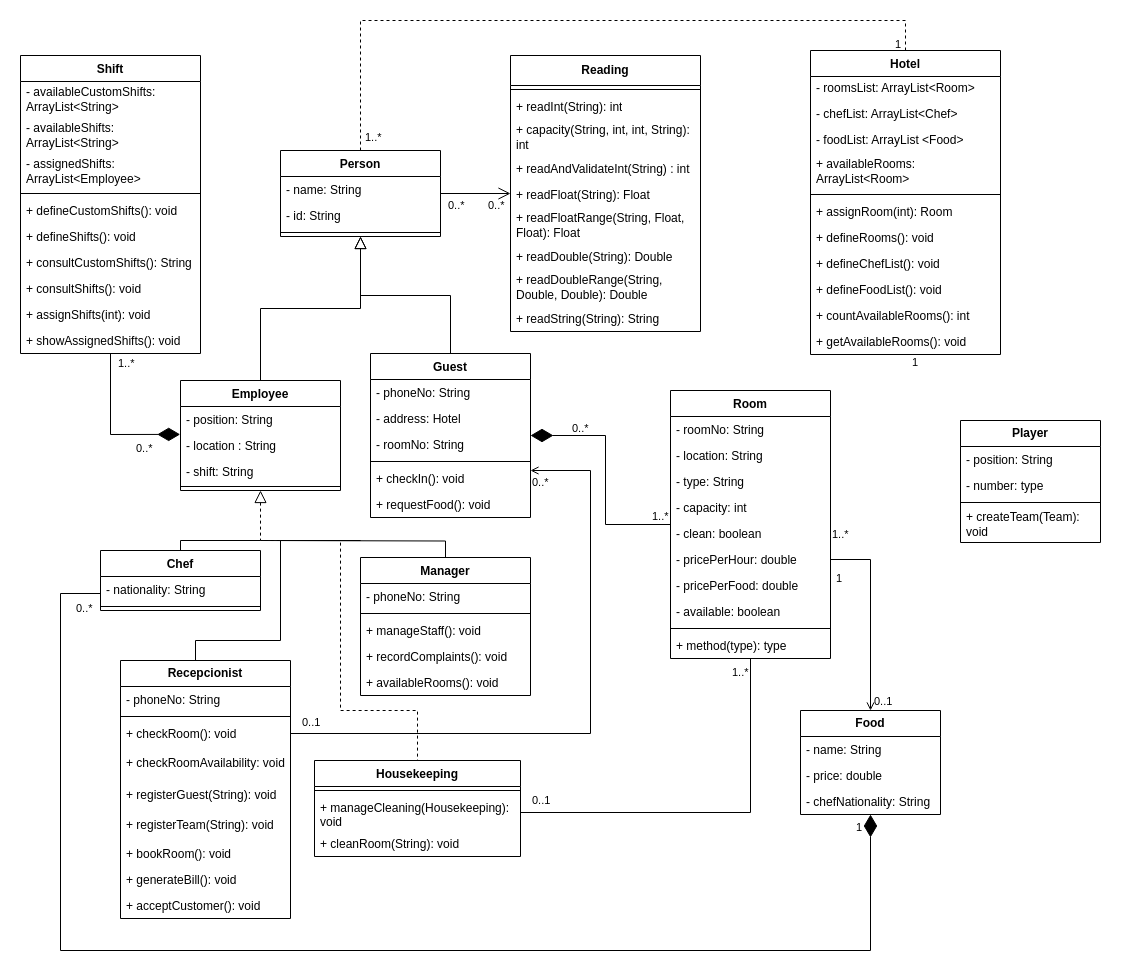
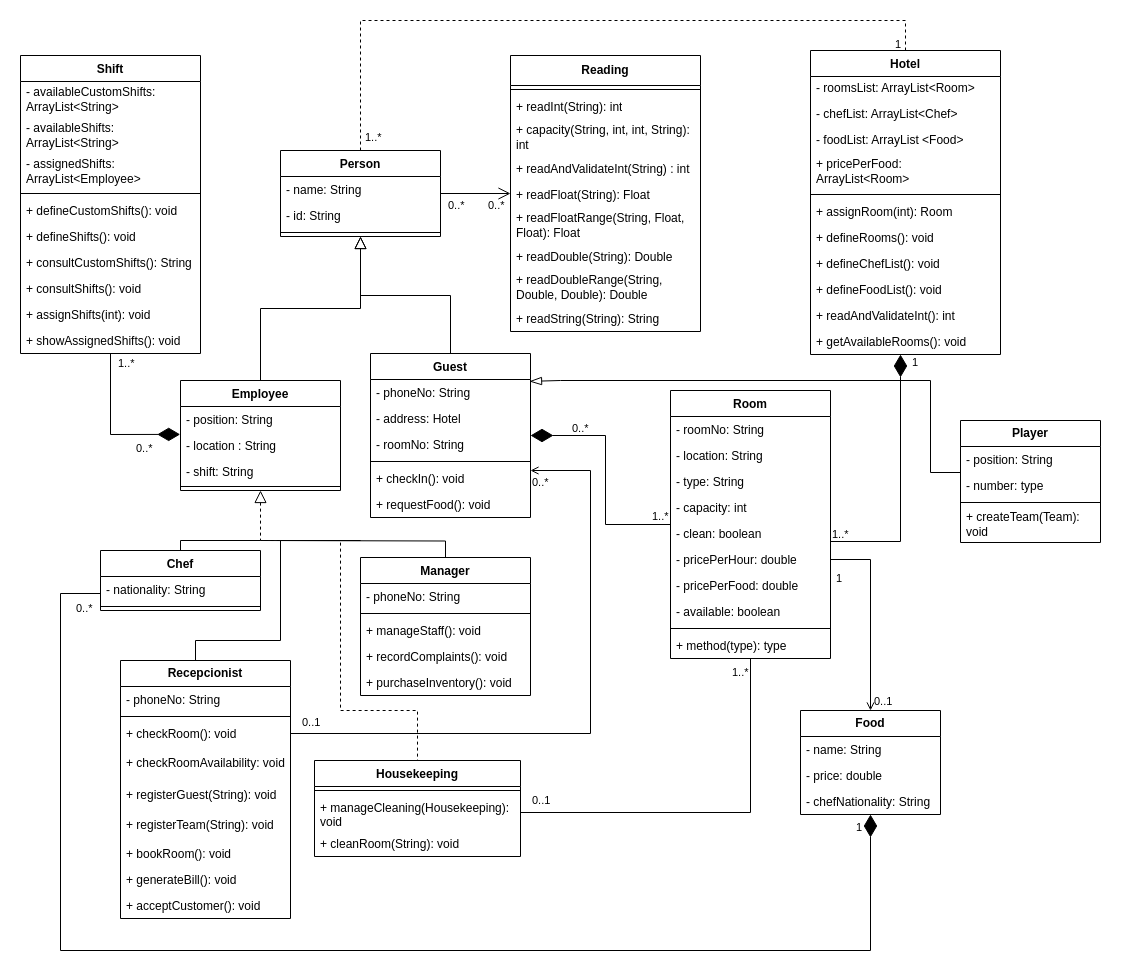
- <mxCell id="88" value="+ availableRooms: ArrayList&amp;lt;Room&amp;gt;" style="text;strokeColor=none;fillColor=none;align=left;verticalAlign=middle;spacingLeft=4;spacingRight=4;overflow=hidden;rotatable=0;points=[[0,0.5],[1,0.5]];portConstraint=eastwest;whiteSpace=wrap;html=1;" vertex="1" parent="84"><mxGeometry y="102" width="190" height="38" as="geometry" /></mxCell>
+ <mxCell id="88" value="+ pricePerFood: ArrayList&amp;lt;Room&amp;gt;" style="text;strokeColor=none;fillColor=none;align=left;verticalAlign=middle;spacingLeft=4;spacingRight=4;overflow=hidden;rotatable=0;points=[[0,0.5],[1,0.5]];portConstraint=eastwest;whiteSpace=wrap;html=1;" vertex="1" parent="84"><mxGeometry y="102" width="190" height="38" as="geometry" /></mxCell>
- <mxCell id="94" value="+ countAvailableRooms(): int" style="text;strokeColor=none;fillColor=none;align=left;verticalAlign=top;spacingLeft=4;spacingRight=4;overflow=hidden;rotatable=0;points=[[0,0.5],[1,0.5]];portConstraint=eastwest;whiteSpace=wrap;html=1;" parent="84" vertex="1"><mxGeometry y="252" width="190" height="26" as="geometry" /></mxCell>
+ <mxCell id="94" value="+ readAndValidateInt(): int" style="text;strokeColor=none;fillColor=none;align=left;verticalAlign=top;spacingLeft=4;spacingRight=4;overflow=hidden;rotatable=0;points=[[0,0.5],[1,0.5]];portConstraint=eastwest;whiteSpace=wrap;html=1;" parent="84" vertex="1"><mxGeometry y="252" width="190" height="26" as="geometry" /></mxCell>
+ <mxCell id="108" style="edgeStyle=orthogonalEdgeStyle;rounded=0;orthogonalLoop=1;jettySize=auto;html=1;entryX=0.994;entryY=0.17;entryDx=0;entryDy=0;endArrow=blockThin;endFill=0;endSize=10;entryPerimeter=0;" parent="1" source="109" target="14" edge="1"><mxGeometry relative="1" as="geometry"><Array as="points"><mxPoint x="930" y="472" /><mxPoint x="930" y="380" /><mxPoint x="560" y="380" /></Array></mxGeometry></mxCell>
+ <mxCell id="71" style="edgeStyle=orthogonalEdgeStyle;rounded=0;orthogonalLoop=1;jettySize=auto;html=1;startSize=0;endSize=20;endArrow=diamondThin;endFill=1;" parent="1" source="72" target="84" edge="1"><mxGeometry relative="1" as="geometry"><Array as="points"><mxPoint x="900" y="541" /></Array></mxGeometry></mxCell>
- <mxCell id="57" value="+ availableRooms(): void" style="text;strokeColor=none;fillColor=none;align=left;verticalAlign=top;spacingLeft=4;spacingRight=4;overflow=hidden;rotatable=0;points=[[0,0.5],[1,0.5]];portConstraint=eastwest;whiteSpace=wrap;html=1;" parent="52" vertex="1"><mxGeometry y="112" width="170" height="26" as="geometry" /></mxCell>
+ <mxCell id="57" value="+ purchaseInventory(): void" style="text;strokeColor=none;fillColor=none;align=left;verticalAlign=top;spacingLeft=4;spacingRight=4;overflow=hidden;rotatable=0;points=[[0,0.5],[1,0.5]];portConstraint=eastwest;whiteSpace=wrap;html=1;" parent="52" vertex="1"><mxGeometry y="112" width="170" height="26" as="geometry" /></mxCell>
